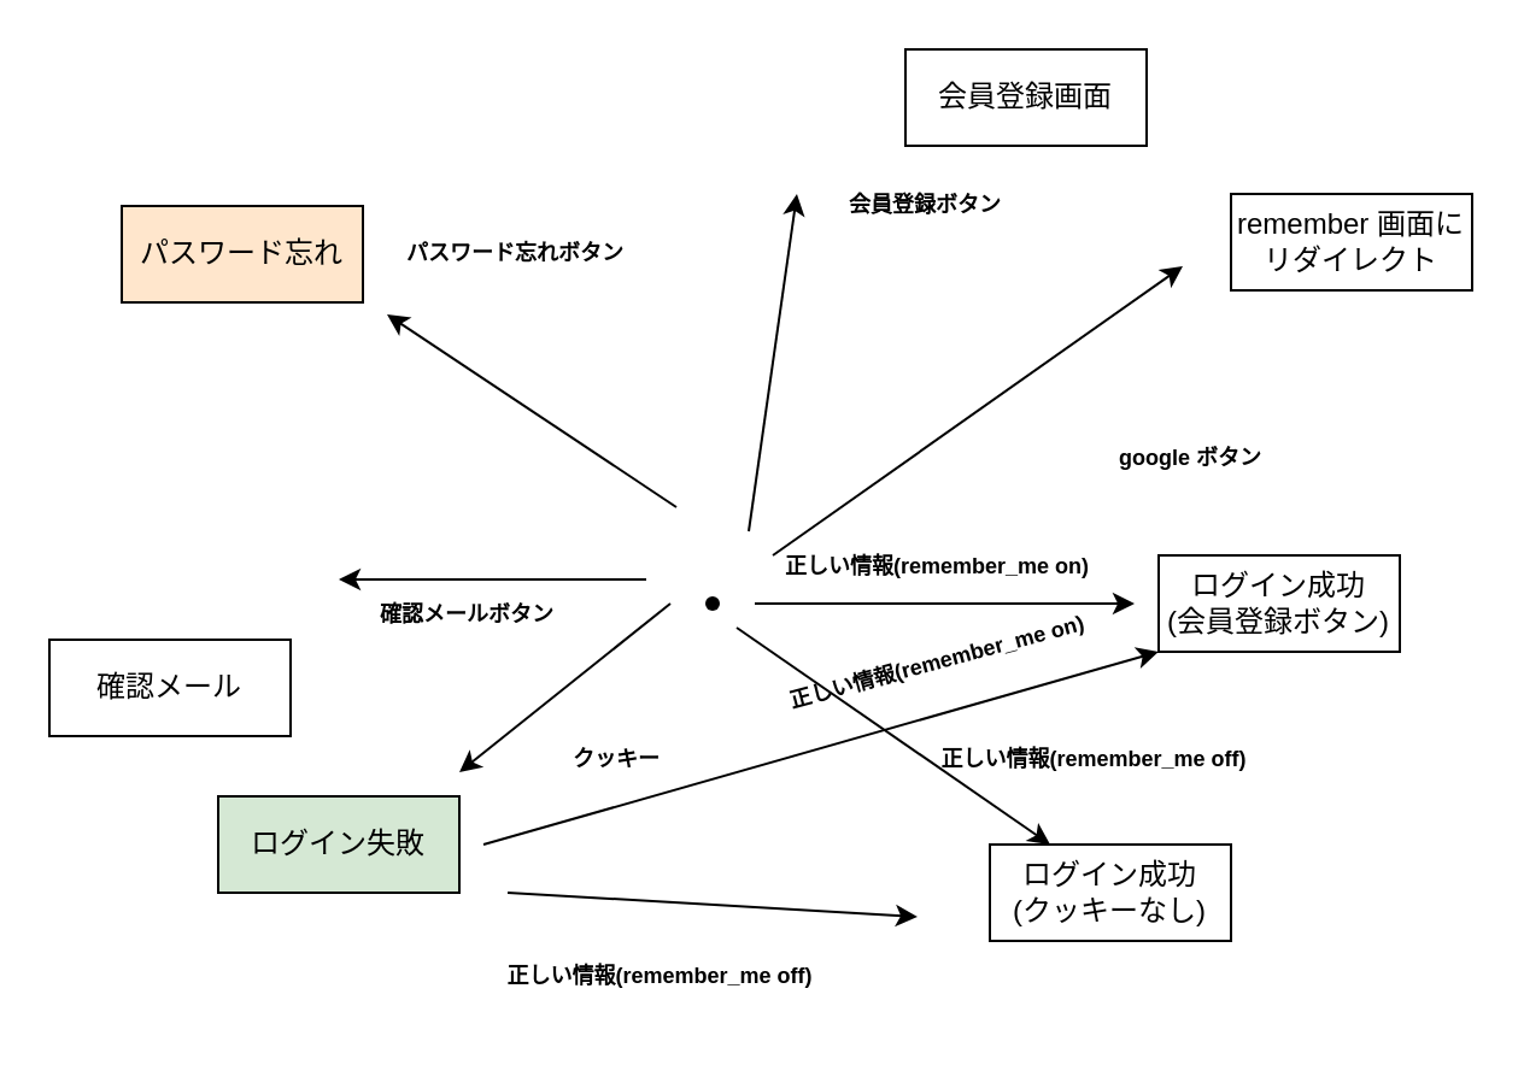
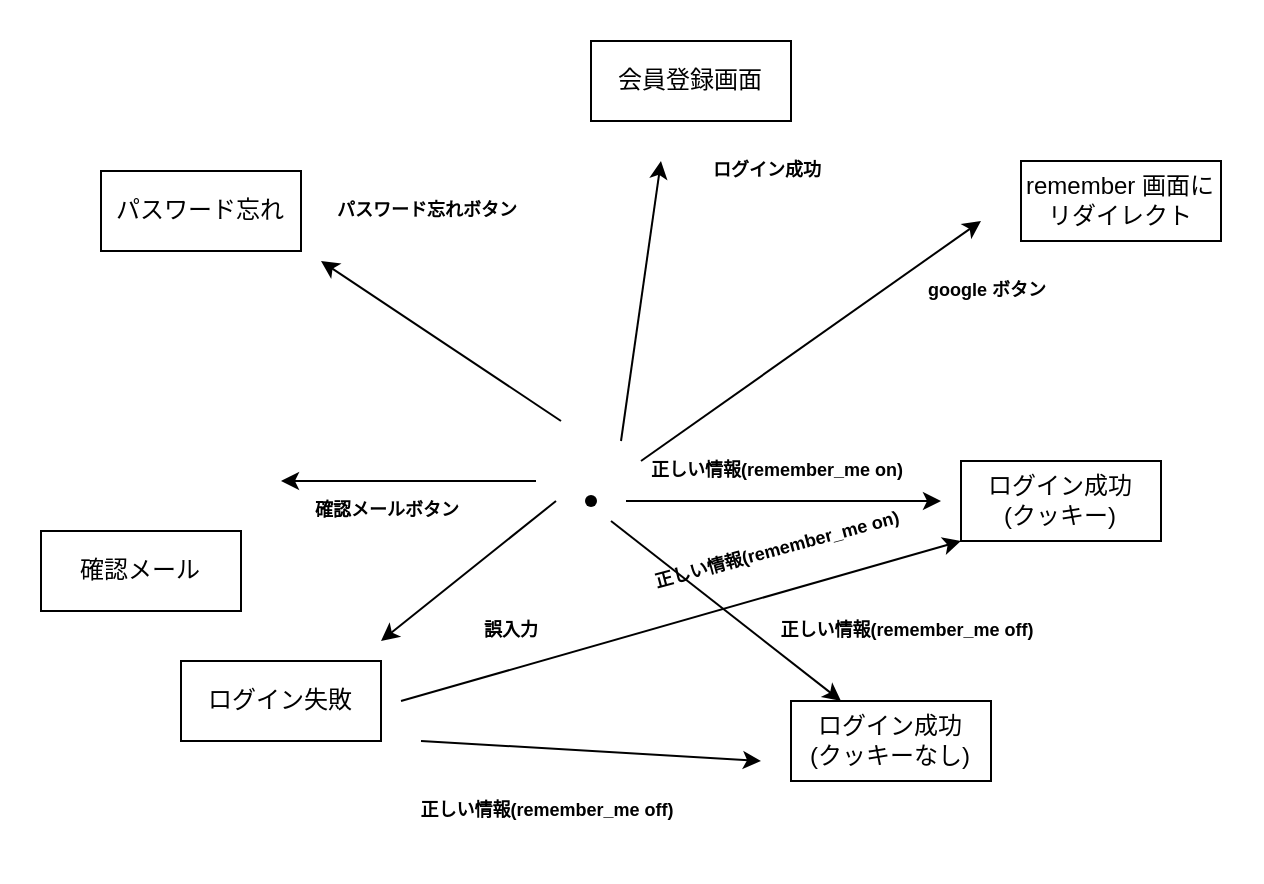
- <mxCell id="15" value="会員登録画面" style="rounded=0;whiteSpace=wrap;html=1;" parent="1" vertex="1"><mxGeometry x="375" y="20" width="100" height="40" as="geometry" /></mxCell>
+ <mxCell id="15" value="会員登録画面" style="rounded=0;whiteSpace=wrap;html=1;" parent="1" vertex="1"><mxGeometry x="295" y="20" width="100" height="40" as="geometry" /></mxCell>
- <mxCell id="16" value="会員登録ボタン" style="text;strokeColor=none;fillColor=none;html=1;fontSize=9;fontStyle=1;verticalAlign=middle;align=center;" parent="1" vertex="1"><mxGeometry x="340" y="70" width="85" height="30" as="geometry" /></mxCell>
+ <mxCell id="16" value="ログイン成功" style="text;strokeColor=none;fillColor=none;html=1;fontSize=9;fontStyle=1;verticalAlign=middle;align=center;" parent="1" vertex="1"><mxGeometry x="340" y="70" width="85" height="30" as="geometry" /></mxCell>
- <mxCell id="18" value="パスワード忘れ" style="rounded=0;whiteSpace=wrap;html=1;fillColor=#ffe6cc;" parent="1" vertex="1"><mxGeometry x="50" y="85" width="100" height="40" as="geometry" /></mxCell>
+ <mxCell id="18" value="パスワード忘れ" style="rounded=0;whiteSpace=wrap;html=1;" parent="1" vertex="1"><mxGeometry x="50" y="85" width="100" height="40" as="geometry" /></mxCell>
- <mxCell id="10" value="google ボタン" style="text;strokeColor=none;fillColor=none;html=1;fontSize=9;fontStyle=1;verticalAlign=middle;align=center;" parent="1" vertex="1"><mxGeometry x="450" y="175" width="85" height="30" as="geometry" /></mxCell>
+ <mxCell id="10" value="google ボタン" style="text;strokeColor=none;fillColor=none;html=1;fontSize=9;fontStyle=1;verticalAlign=middle;align=center;" parent="1" vertex="1"><mxGeometry x="450" y="130" width="85" height="30" as="geometry" /></mxCell>
- <mxCell id="7" value="ログイン成功&lt;br&gt;(会員登録ボタン)" style="rounded=0;whiteSpace=wrap;html=1;" parent="1" vertex="1"><mxGeometry x="480" y="230" width="100" height="40" as="geometry" /></mxCell>
+ <mxCell id="7" value="ログイン成功&lt;br&gt;(クッキー)" style="rounded=0;whiteSpace=wrap;html=1;" parent="1" vertex="1"><mxGeometry x="480" y="230" width="100" height="40" as="geometry" /></mxCell>
- <mxCell id="13" value="クッキー" style="text;strokeColor=none;fillColor=none;html=1;fontSize=9;fontStyle=1;verticalAlign=middle;align=center;" parent="1" vertex="1"><mxGeometry x="215" y="300" width="80" height="30" as="geometry" /></mxCell>
+ <mxCell id="13" value="誤入力" style="text;strokeColor=none;fillColor=none;html=1;fontSize=9;fontStyle=1;verticalAlign=middle;align=center;" parent="1" vertex="1"><mxGeometry x="215" y="300" width="80" height="30" as="geometry" /></mxCell>
- <mxCell id="12" value="ログイン失敗" style="rounded=0;whiteSpace=wrap;html=1;fillColor=#d5e8d4;" parent="1" vertex="1"><mxGeometry x="90" y="330" width="100" height="40" as="geometry" /></mxCell>
+ <mxCell id="12" value="ログイン失敗" style="rounded=0;whiteSpace=wrap;html=1;" parent="1" vertex="1"><mxGeometry x="90" y="330" width="100" height="40" as="geometry" /></mxCell>
- <mxCell id="4" value="&lt;span style=&quot;color: rgb(0, 0, 0);&quot;&gt;ログイン成功&lt;/span&gt;&lt;br&gt;(クッキーなし)" style="rounded=0;whiteSpace=wrap;html=1;" parent="1" vertex="1"><mxGeometry x="410" y="350" width="100" height="40" as="geometry" /></mxCell>
+ <mxCell id="4" value="&lt;span style=&quot;color: rgb(0, 0, 0);&quot;&gt;ログイン成功&lt;/span&gt;&lt;br&gt;(クッキーなし)" style="rounded=0;whiteSpace=wrap;html=1;" parent="1" vertex="1"><mxGeometry x="395" y="350" width="100" height="40" as="geometry" /></mxCell>
